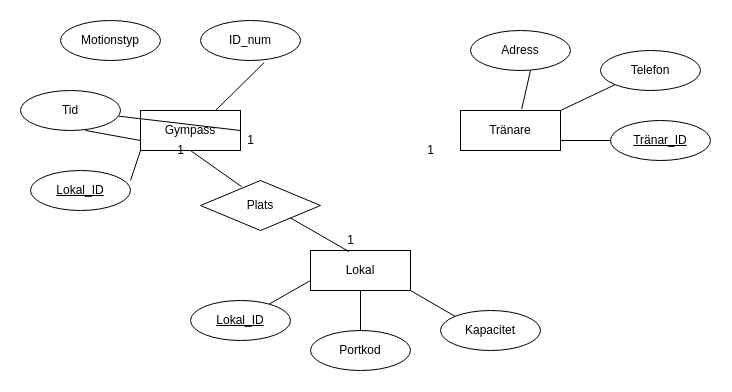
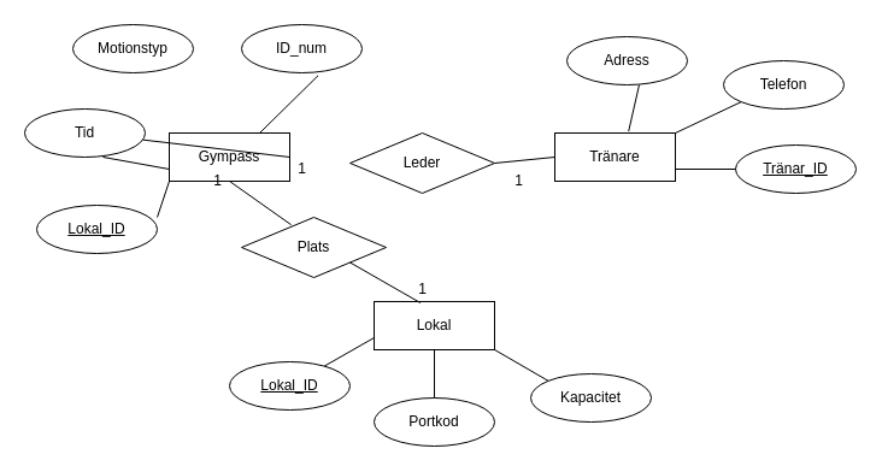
+ <mxCell id="8" value="" style="endArrow=none;html=1;rounded=0;entryX=0;entryY=0.5;entryDx=0;entryDy=0;exitX=1;exitY=0.5;exitDx=0;exitDy=0;" edge="1" parent="1" source="7" target="3"><mxGeometry relative="1" as="geometry"><mxPoint x="300" y="190" as="sourcePoint" /><mxPoint x="460" y="190" as="targetPoint" /></mxGeometry></mxCell>
+ <mxCell id="7" value="Leder" style="shape=rhombus;perimeter=rhombusPerimeter;whiteSpace=wrap;html=1;align=center;" vertex="1" parent="1"><mxGeometry x="290" y="110" width="120" height="50" as="geometry" /></mxCell>
